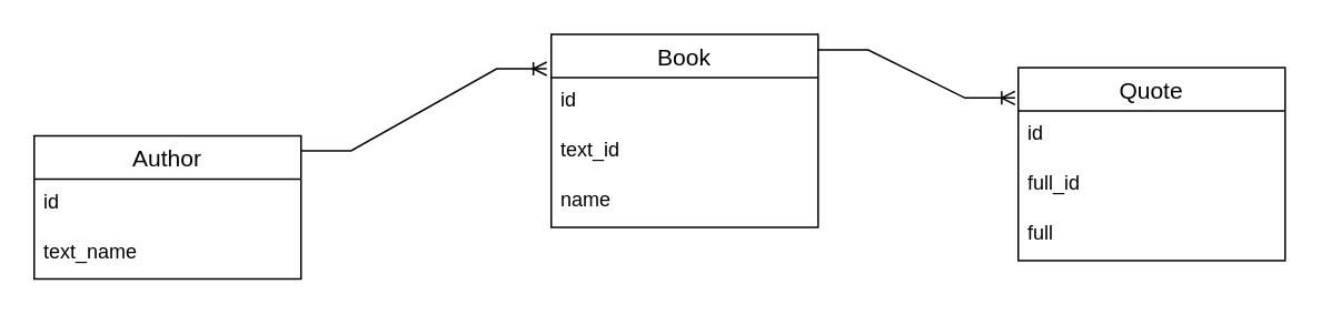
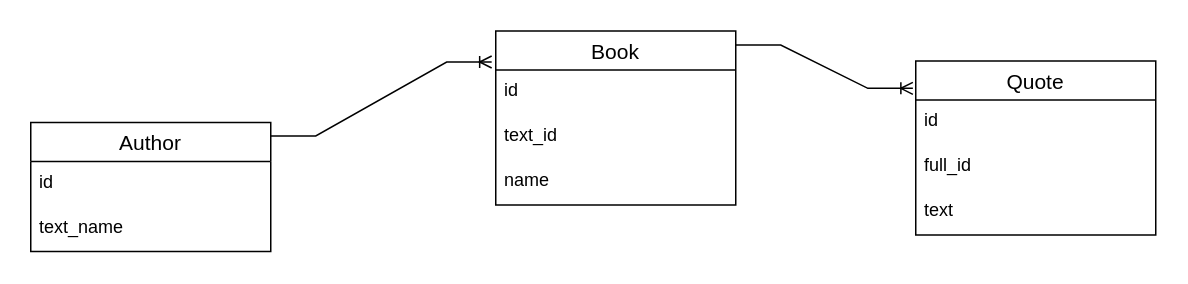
- <mxCell id="12" value="full" style="text;strokeColor=none;fillColor=none;spacingLeft=4;spacingRight=4;overflow=hidden;rotatable=0;points=[[0,0.5],[1,0.5]];portConstraint=eastwest;fontSize=12;" vertex="1" parent="9"><mxGeometry y="86" width="160" height="30" as="geometry" /></mxCell>
+ <mxCell id="12" value="text" style="text;strokeColor=none;fillColor=none;spacingLeft=4;spacingRight=4;overflow=hidden;rotatable=0;points=[[0,0.5],[1,0.5]];portConstraint=eastwest;fontSize=12;" vertex="1" parent="9"><mxGeometry y="86" width="160" height="30" as="geometry" /></mxCell>
